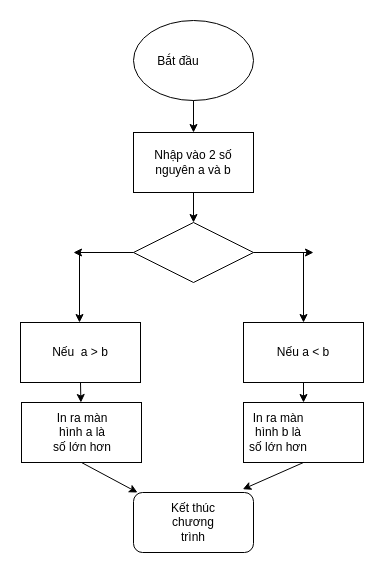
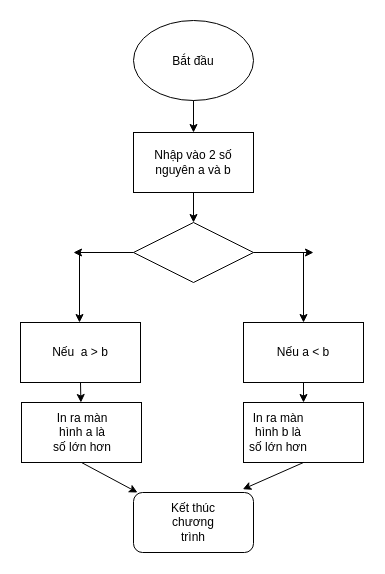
- <mxCell id="3" value="Bắt đầu" style="text;strokeColor=none;align=center;fillColor=none;html=1;verticalAlign=middle;whiteSpace=wrap;rounded=0;" vertex="1" parent="1"><mxGeometry x="138" y="36" width="80" height="50" as="geometry" /></mxCell>
+ <mxCell id="3" value="Bắt đầu" style="text;strokeColor=none;align=center;fillColor=none;html=1;verticalAlign=middle;whiteSpace=wrap;rounded=0;" vertex="1" parent="1"><mxGeometry x="153" y="36" width="80" height="50" as="geometry" /></mxCell>
